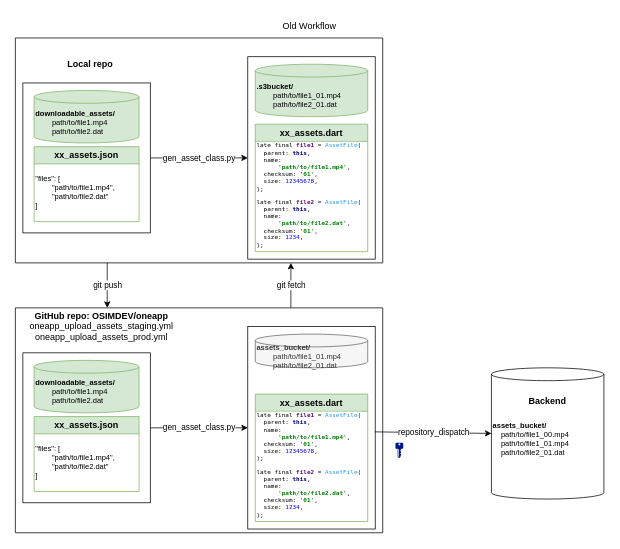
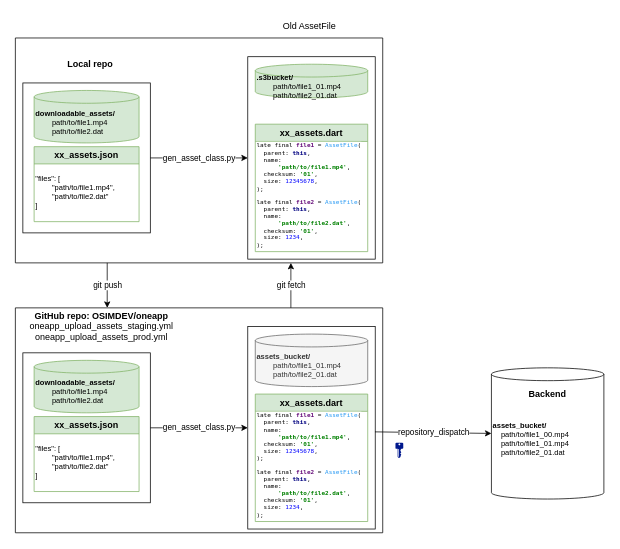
- <mxCell id="36" value="Old Workflow" style="text;html=1;strokeColor=none;fillColor=none;align=center;verticalAlign=middle;whiteSpace=wrap;rounded=0;" vertex="1" parent="1"><mxGeometry x="359" width="107" height="30" as="geometry" y="20" /></mxCell>
+ <mxCell id="36" value="Old AssetFile" style="text;html=1;strokeColor=none;fillColor=none;align=center;verticalAlign=middle;whiteSpace=wrap;rounded=0;" vertex="1" parent="1"><mxGeometry x="359" width="107" height="30" as="geometry" y="20" /></mxCell>
- <mxCell id="10" value="&lt;b style=&quot;font-size: 10px;&quot;&gt;.s3bucket/&lt;/b&gt;&lt;br style=&quot;font-size: 10px;&quot;&gt;&lt;span style=&quot;white-space: pre; font-size: 10px;&quot;&gt;&#09;&lt;/span&gt;path/to/file1_01.mp4&lt;br style=&quot;font-size: 10px;&quot;&gt;&lt;span style=&quot;white-space: pre; font-size: 10px;&quot;&gt;&#09;&lt;/span&gt;path/to/file2_01.dat" style="shape=cylinder3;whiteSpace=wrap;html=1;boundedLbl=1;backgroundOutline=1;size=8.556;align=left;fontSize=10;fillColor=#d5e8d4;strokeColor=#82b366;" vertex="1" parent="8"><mxGeometry x="10" y="10" width="150" height="70" as="geometry" /></mxCell>
+ <mxCell id="10" value="&lt;b style=&quot;font-size: 10px;&quot;&gt;.s3bucket/&lt;/b&gt;&lt;br style=&quot;font-size: 10px;&quot;&gt;&lt;span style=&quot;white-space: pre; font-size: 10px;&quot;&gt;&#09;&lt;/span&gt;path/to/file1_01.mp4&lt;br style=&quot;font-size: 10px;&quot;&gt;&lt;span style=&quot;white-space: pre; font-size: 10px;&quot;&gt;&#09;&lt;/span&gt;path/to/file2_01.dat" style="shape=cylinder3;whiteSpace=wrap;html=1;boundedLbl=1;backgroundOutline=1;size=8.556;align=left;fontSize=10;fillColor=#d5e8d4;strokeColor=#82b366;" vertex="1" parent="8"><mxGeometry x="10" y="10" width="150" height="45" as="geometry" /></mxCell>
- <mxCell id="24" value="&lt;b style=&quot;font-size: 10px;&quot;&gt;assets_bucket/&lt;/b&gt;&lt;br style=&quot;font-size: 10px;&quot;&gt;&lt;span style=&quot;white-space: pre; font-size: 10px;&quot;&gt;&#09;&lt;/span&gt;path/to/file1_01.mp4&lt;br style=&quot;font-size: 10px;&quot;&gt;&lt;span style=&quot;white-space: pre; font-size: 10px;&quot;&gt;&#09;&lt;/span&gt;path/to/file2_01.dat" style="shape=cylinder3;whiteSpace=wrap;html=1;boundedLbl=1;backgroundOutline=1;size=8.556;align=left;fontSize=10;fillColor=#f5f5f5;fontColor=#333333;strokeColor=#666666;" vertex="1" parent="22"><mxGeometry x="10" y="10" width="150" height="45" as="geometry" /></mxCell>
+ <mxCell id="24" value="&lt;b style=&quot;font-size: 10px;&quot;&gt;assets_bucket/&lt;/b&gt;&lt;br style=&quot;font-size: 10px;&quot;&gt;&lt;span style=&quot;white-space: pre; font-size: 10px;&quot;&gt;&#09;&lt;/span&gt;path/to/file1_01.mp4&lt;br style=&quot;font-size: 10px;&quot;&gt;&lt;span style=&quot;white-space: pre; font-size: 10px;&quot;&gt;&#09;&lt;/span&gt;path/to/file2_01.dat" style="shape=cylinder3;whiteSpace=wrap;html=1;boundedLbl=1;backgroundOutline=1;size=8.556;align=left;fontSize=10;fillColor=#f5f5f5;fontColor=#333333;strokeColor=#666666;" vertex="1" parent="22"><mxGeometry x="10" y="10" width="150" height="70" as="geometry" /></mxCell>
- <mxCell id="34" value="Backend" style="text;html=1;strokeColor=none;fillColor=none;align=center;verticalAlign=middle;whiteSpace=wrap;rounded=0;fontStyle=1" vertex="1" parent="1"><mxGeometry x="700" y="520" width="60" height="30" as="geometry" /></mxCell>
+ <mxCell id="34" value="Backend" style="text;html=1;strokeColor=none;fillColor=none;align=center;verticalAlign=middle;whiteSpace=wrap;rounded=0;fontStyle=1" vertex="1" parent="1"><mxGeometry x="700" y="510" width="60" height="30" as="geometry" /></mxCell>
